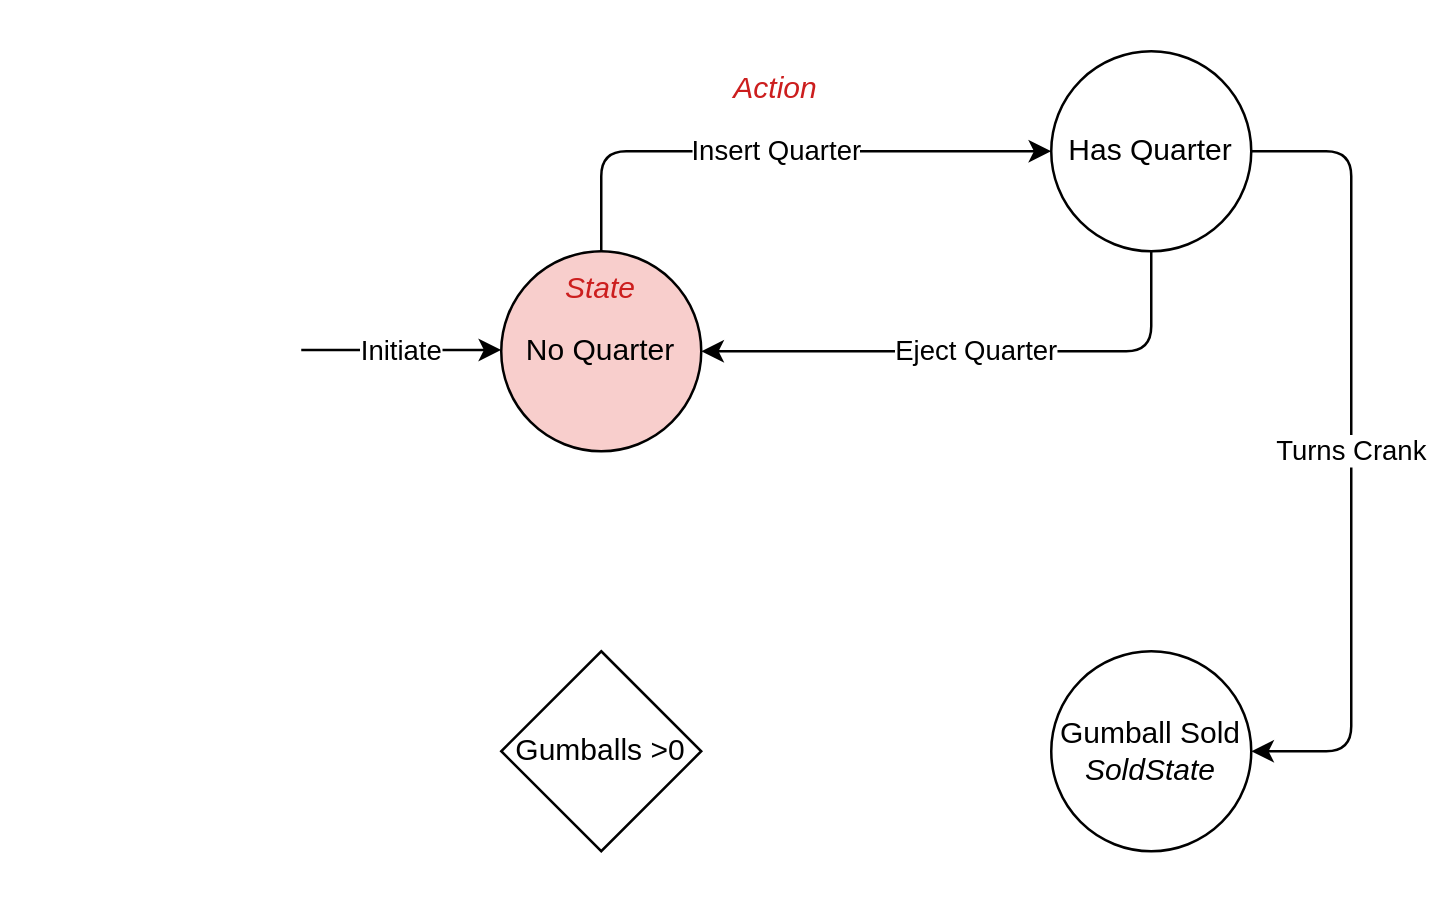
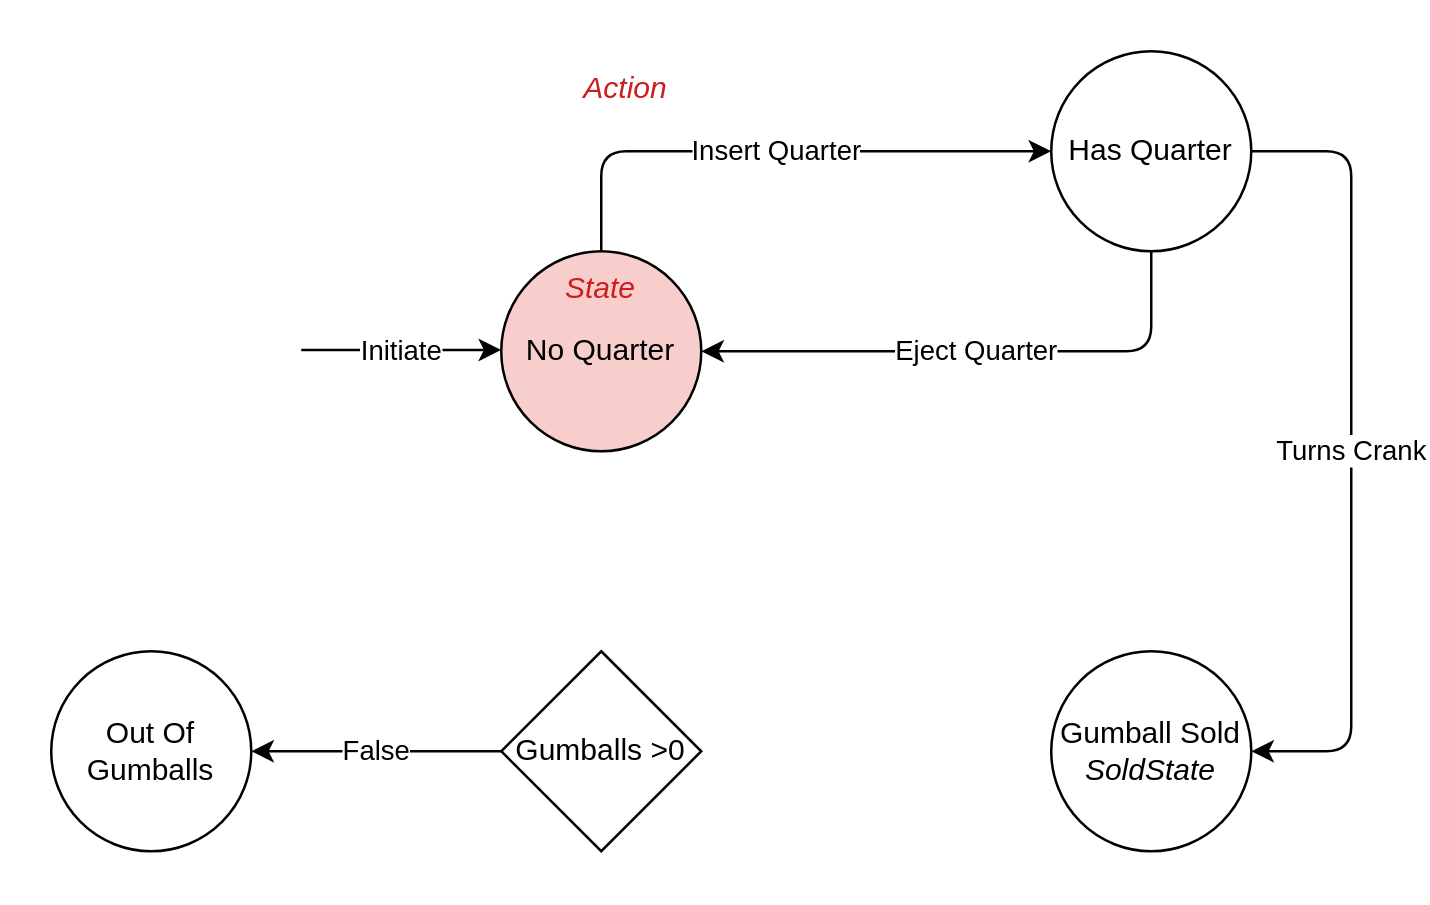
- <mxCell id="13" value="&lt;i&gt;Action&lt;/i&gt;" style="text;html=1;strokeColor=none;fillColor=none;align=center;verticalAlign=middle;whiteSpace=wrap;rounded=0;fontColor=#cc1e1e;" vertex="1" parent="1"><mxGeometry x="280" y="20" width="60" height="30" as="geometry" /></mxCell>
+ <mxCell id="13" value="&lt;i&gt;Action&lt;/i&gt;" style="text;html=1;strokeColor=none;fillColor=none;align=center;verticalAlign=middle;whiteSpace=wrap;rounded=0;fontColor=#cc1e1e;" vertex="1" parent="1"><mxGeometry x="220" y="20" width="60" height="30" as="geometry" /></mxCell>
+ <mxCell id="2" value="Out Of Gumballs" style="ellipse;whiteSpace=wrap;html=1;aspect=fixed;" parent="1" vertex="1"><mxGeometry x="20" y="260" width="80" height="80" as="geometry" /></mxCell>
+ <mxCell id="9" value="False" style="edgeStyle=orthogonalEdgeStyle;html=1;" parent="1" source="10" target="2" edge="1"><mxGeometry relative="1" as="geometry"><Array as="points"><mxPoint x="150" y="300" /><mxPoint x="150" y="300" /></Array></mxGeometry></mxCell>
